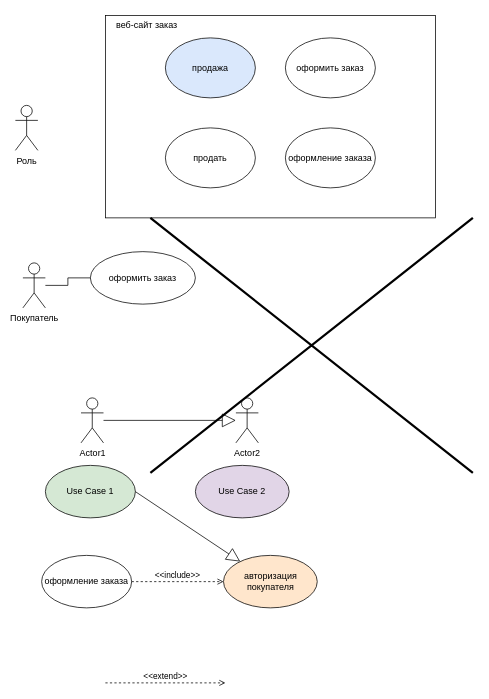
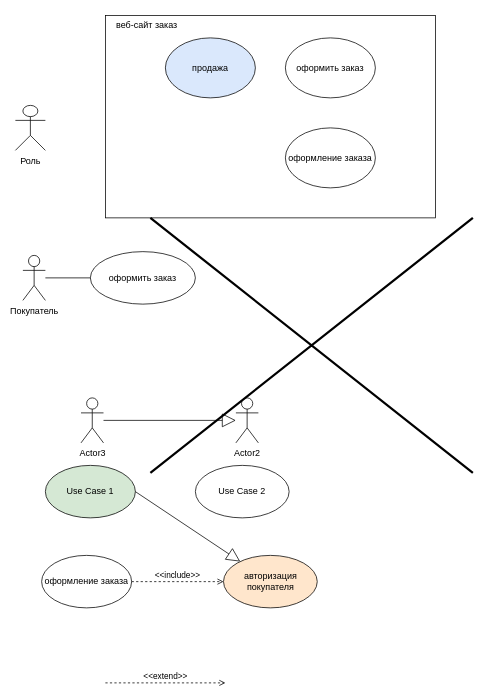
- <mxCell id="2" value="Роль" style="shape=umlActor;verticalLabelPosition=bottom;verticalAlign=top;html=1;" vertex="1" parent="1"><mxGeometry x="20" y="140" width="30" height="60" as="geometry" /></mxCell>
+ <mxCell id="2" value="Роль" style="shape=umlActor;verticalLabelPosition=bottom;verticalAlign=top;html=1;" vertex="1" parent="1"><mxGeometry x="20" y="140" width="40" height="60" as="geometry" /></mxCell>
- <mxCell id="4" value="продать" style="ellipse;whiteSpace=wrap;html=1;" vertex="1" parent="1"><mxGeometry x="220" y="170" width="120" height="80" as="geometry" /></mxCell>
- <mxCell id="9" value="Покупатель" style="shape=umlActor;verticalLabelPosition=bottom;verticalAlign=top;html=1;" vertex="1" parent="1"><mxGeometry x="30" y="350" width="30" height="60" as="geometry" /></mxCell>
+ <mxCell id="9" value="Покупатель" style="shape=umlActor;verticalLabelPosition=bottom;verticalAlign=top;html=1;" vertex="1" parent="1"><mxGeometry x="30" y="340" width="30" height="60" as="geometry" /></mxCell>
- <mxCell id="12" value="Actor1" style="shape=umlActor;verticalLabelPosition=bottom;verticalAlign=top;html=1;" vertex="1" parent="1"><mxGeometry x="107.5" y="530" width="30" height="60" as="geometry" /></mxCell>
+ <mxCell id="12" value="Actor3" style="shape=umlActor;verticalLabelPosition=bottom;verticalAlign=top;html=1;" vertex="1" parent="1"><mxGeometry x="107.5" y="530" width="30" height="60" as="geometry" /></mxCell>
- <mxCell id="15" value="Use Case 2" style="ellipse;whiteSpace=wrap;html=1;fillColor=#e1d5e7;" vertex="1" parent="1"><mxGeometry x="260" y="620" width="125" height="70" as="geometry" /></mxCell>
+ <mxCell id="15" value="Use Case 2" style="ellipse;whiteSpace=wrap;html=1;" vertex="1" parent="1"><mxGeometry x="260" y="620" width="125" height="70" as="geometry" /></mxCell>
